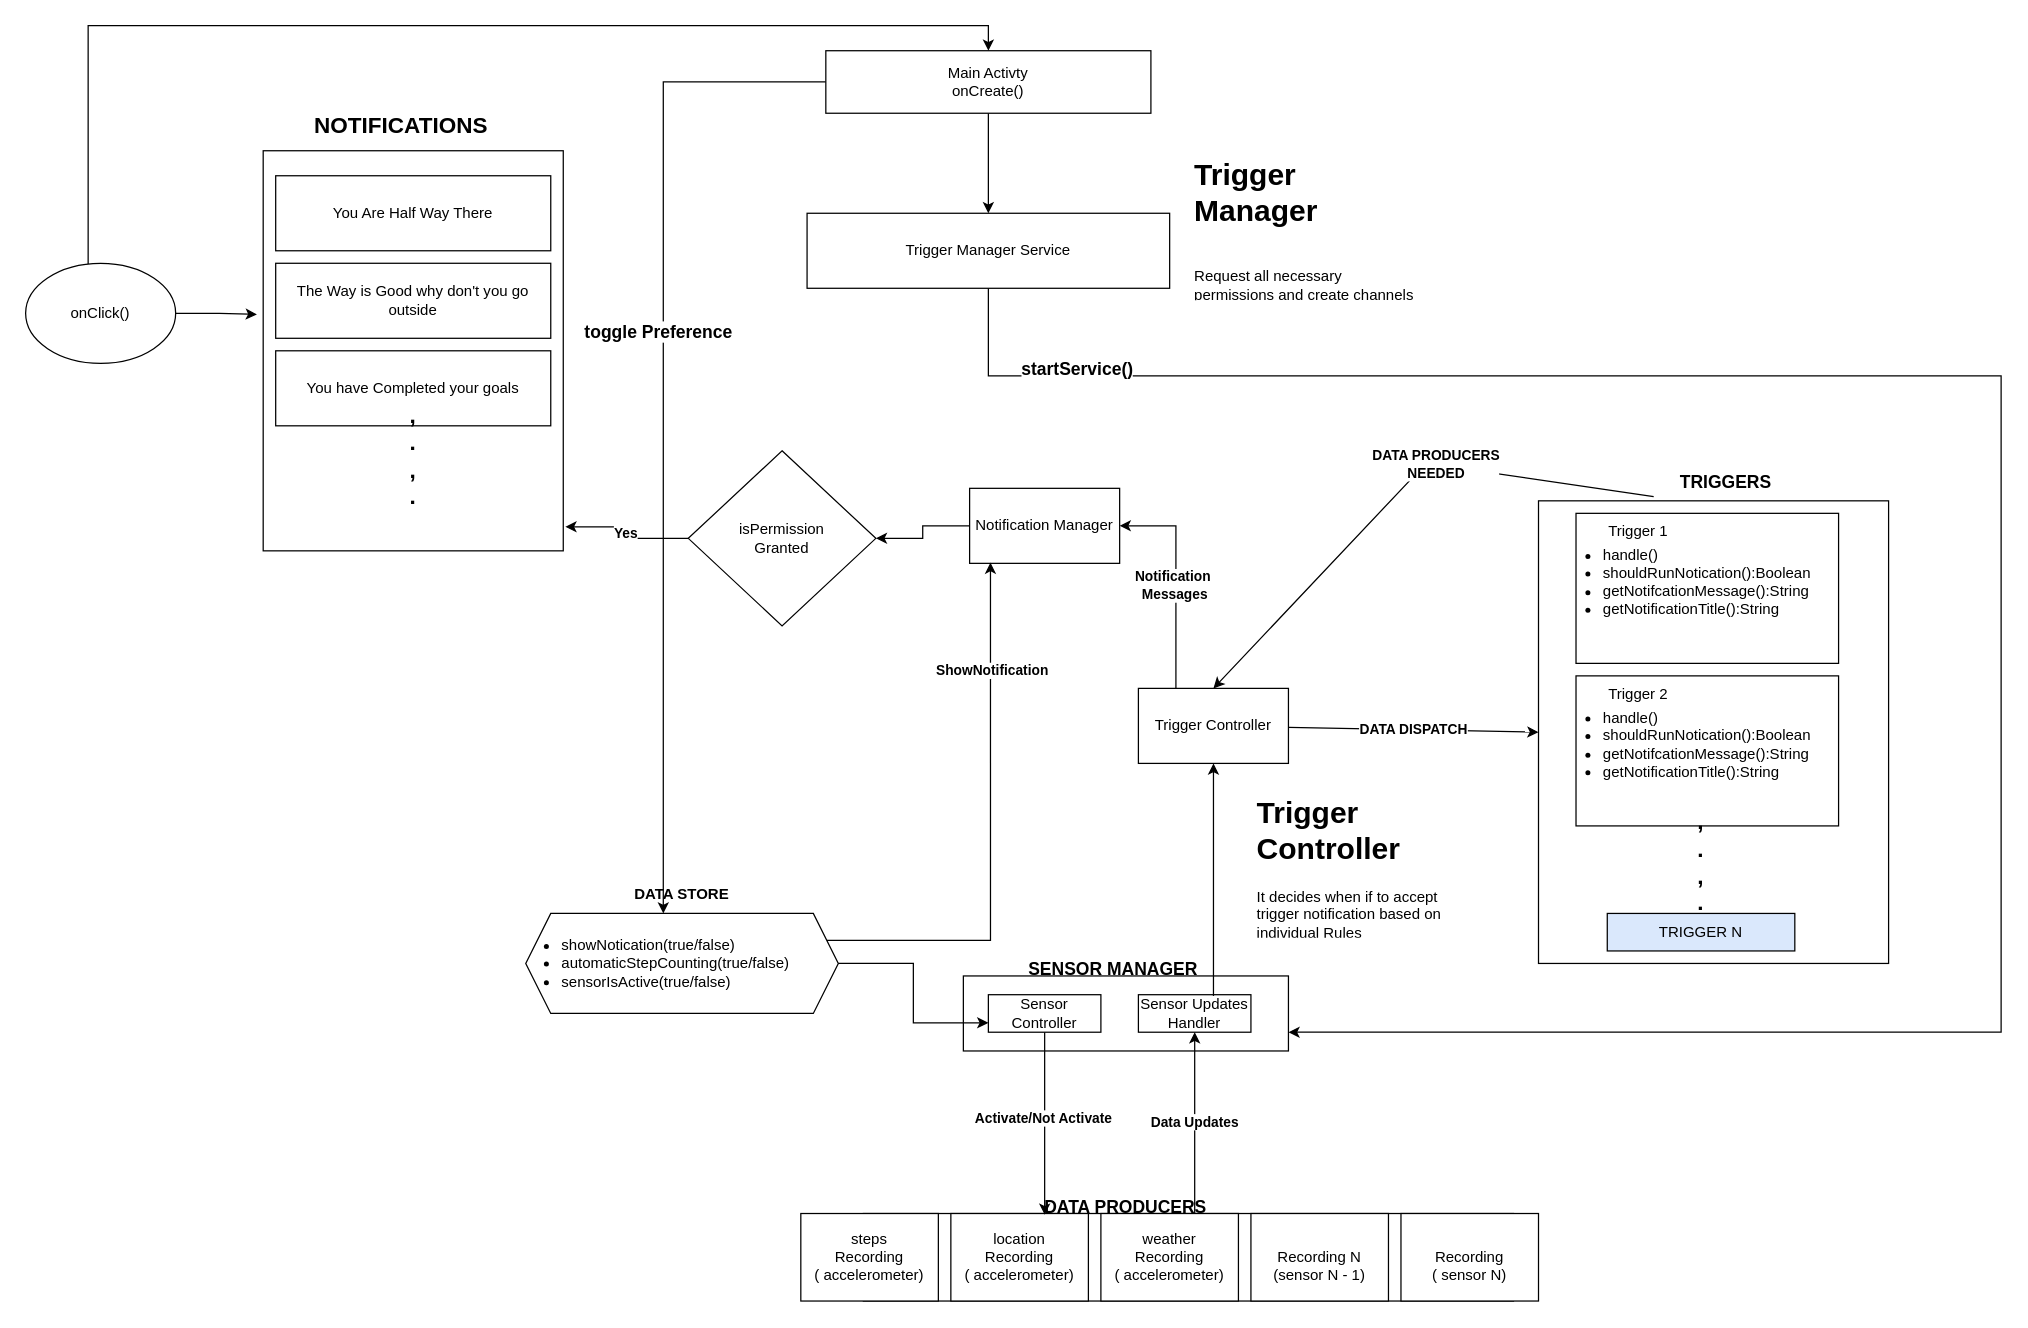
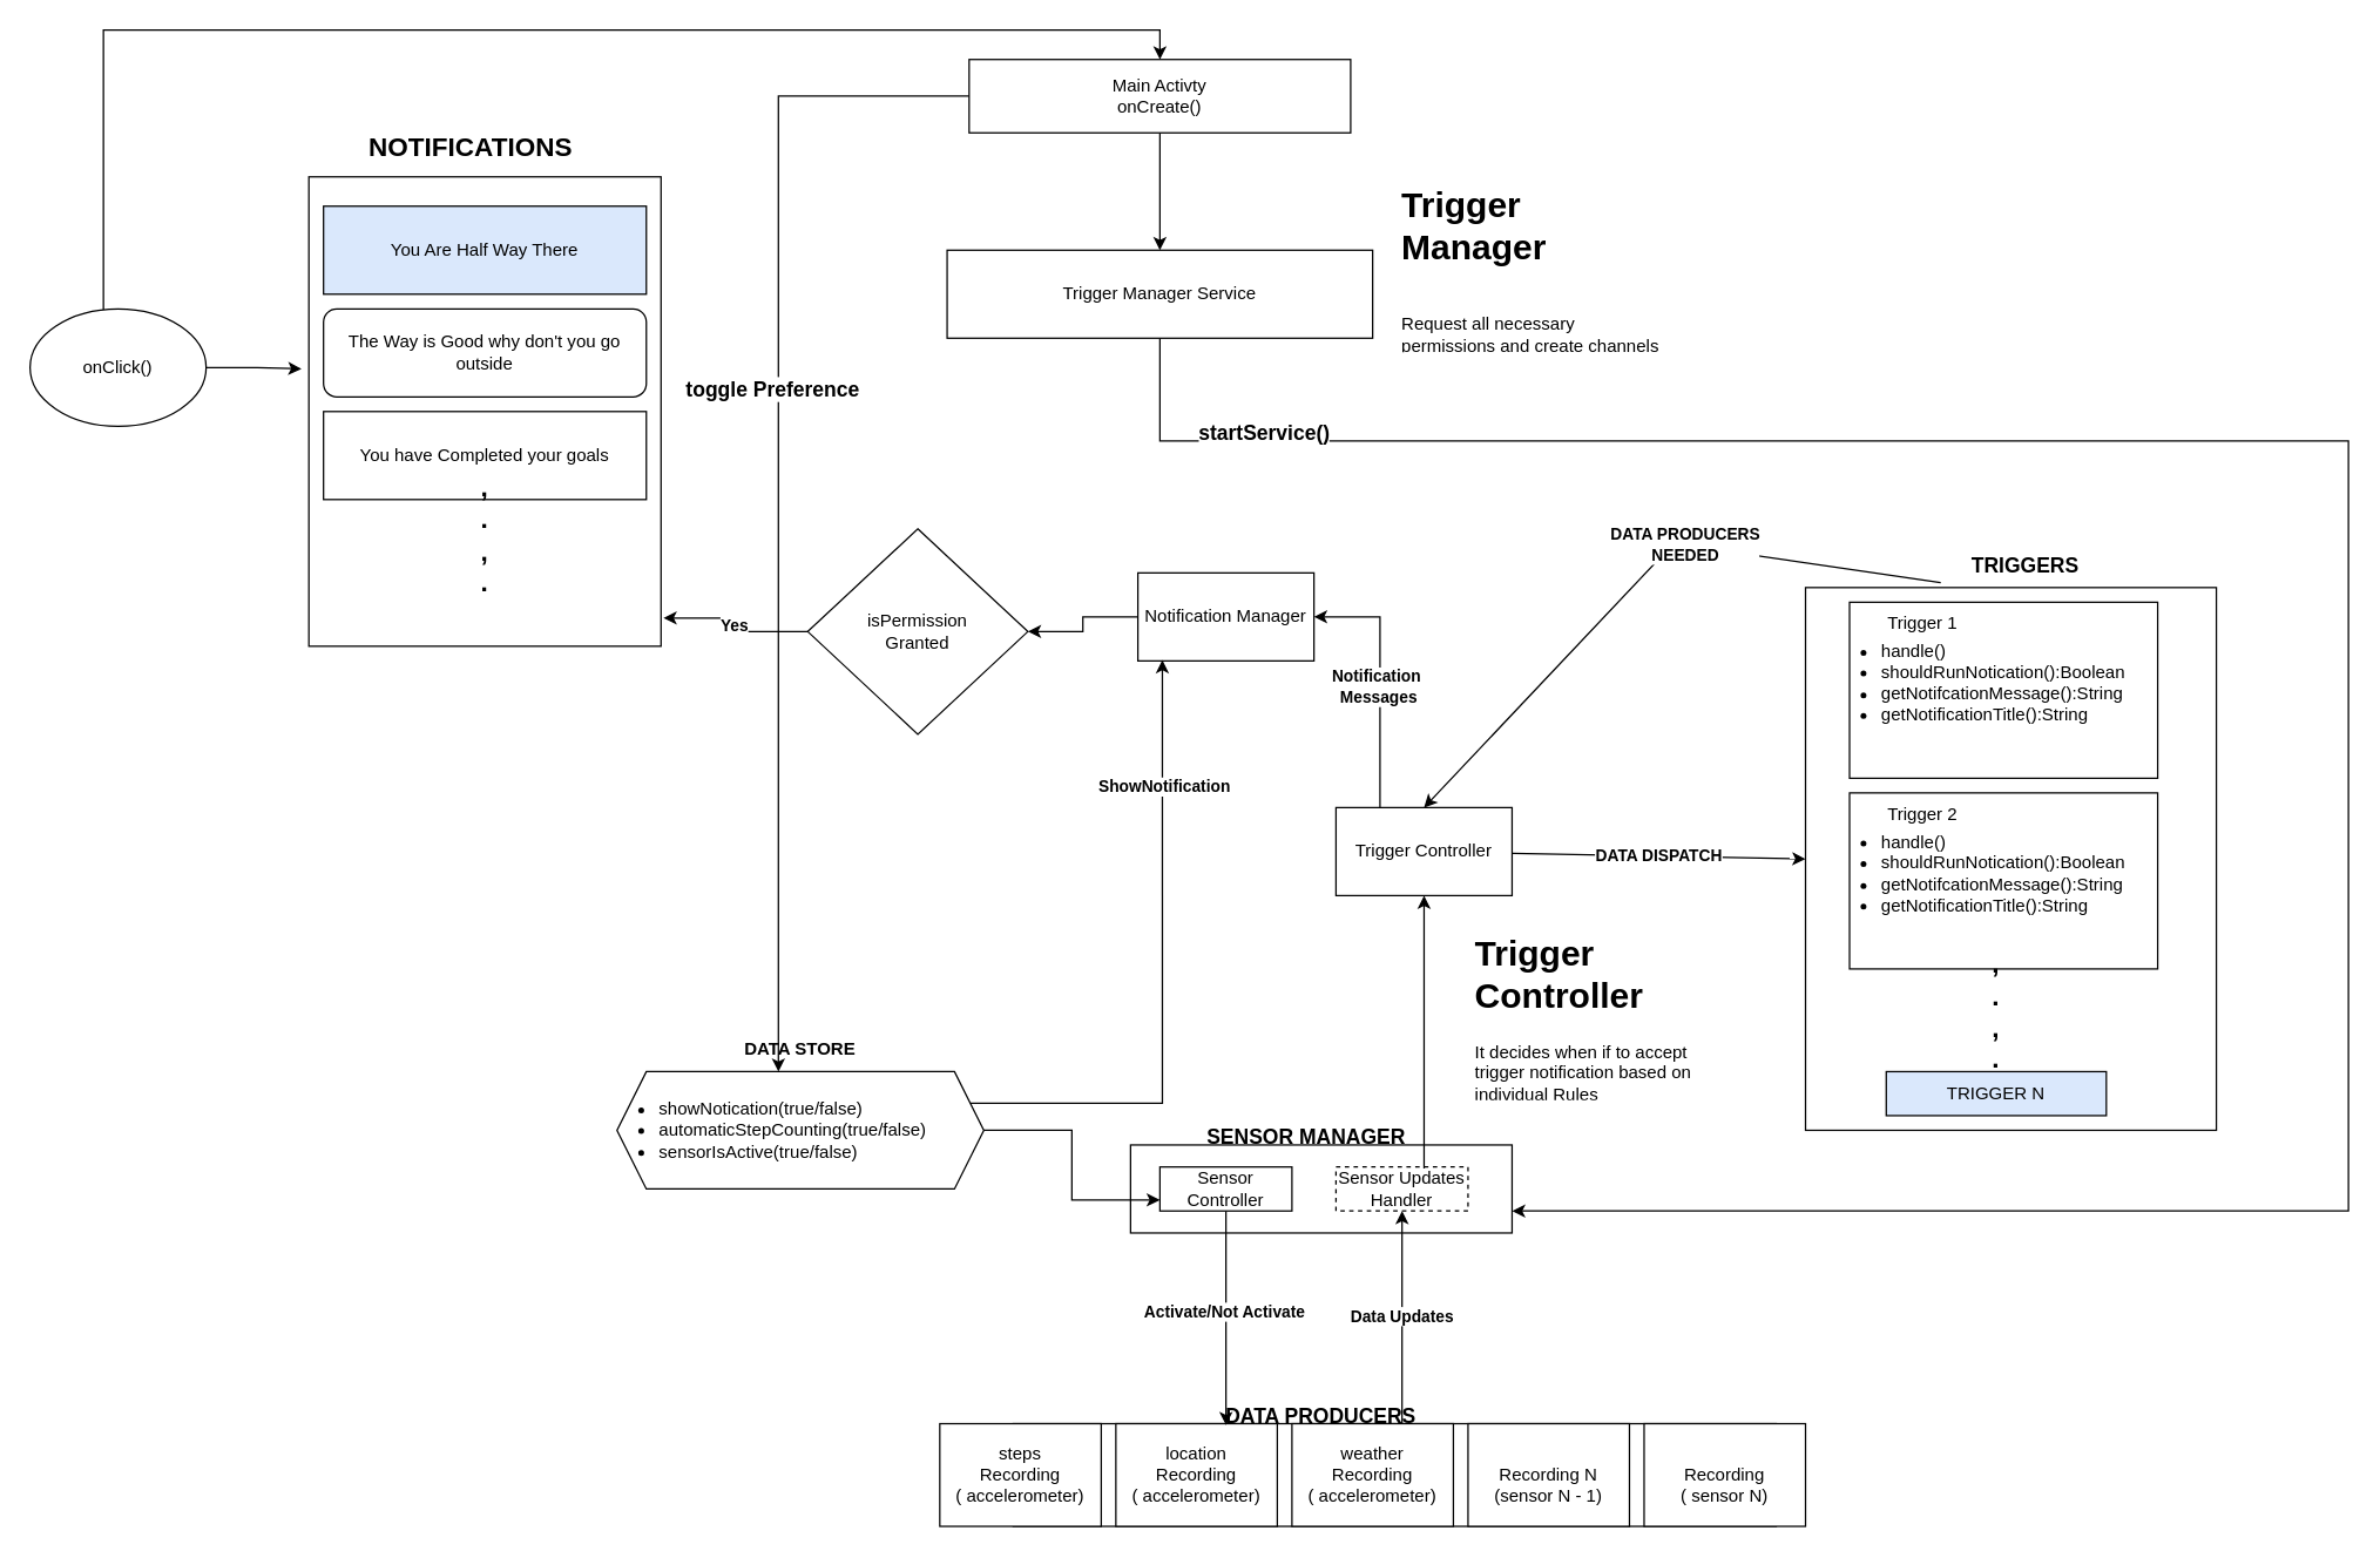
- <mxCell id="61" value="You Are Half Way There" style="rounded=0;whiteSpace=wrap;html=1;" vertex="1" parent="58"><mxGeometry x="10" y="20" width="220" height="60" as="geometry" /></mxCell>
+ <mxCell id="61" value="You Are Half Way There" style="rounded=0;whiteSpace=wrap;html=1;fillColor=#dae8fc;" vertex="1" parent="58"><mxGeometry x="10" y="20" width="220" height="60" as="geometry" /></mxCell>
- <mxCell id="60" value="The Way is Good why don't you go outside" style="rounded=0;whiteSpace=wrap;html=1;" vertex="1" parent="58"><mxGeometry x="10" y="90" width="220" height="60" as="geometry" /></mxCell>
+ <mxCell id="60" value="The Way is Good why don't you go outside" style="whiteSpace=wrap;html=1;rounded=1;" vertex="1" parent="58"><mxGeometry x="10" y="90" width="220" height="60" as="geometry" /></mxCell>
- <mxCell id="23" value="Sensor Updates&lt;br&gt;Handler" style="rounded=0;whiteSpace=wrap;html=1;" vertex="1" parent="1"><mxGeometry x="910" y="795" width="90" height="30" as="geometry" /></mxCell>
+ <mxCell id="23" value="Sensor Updates&lt;br&gt;Handler" style="rounded=0;whiteSpace=wrap;html=1;dashed=1;" vertex="1" parent="1"><mxGeometry x="910" y="795" width="90" height="30" as="geometry" /></mxCell>
